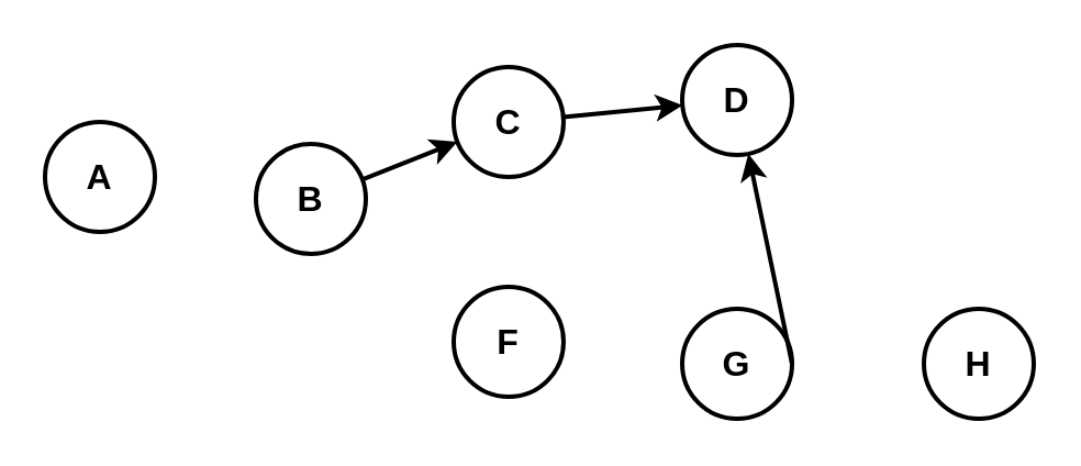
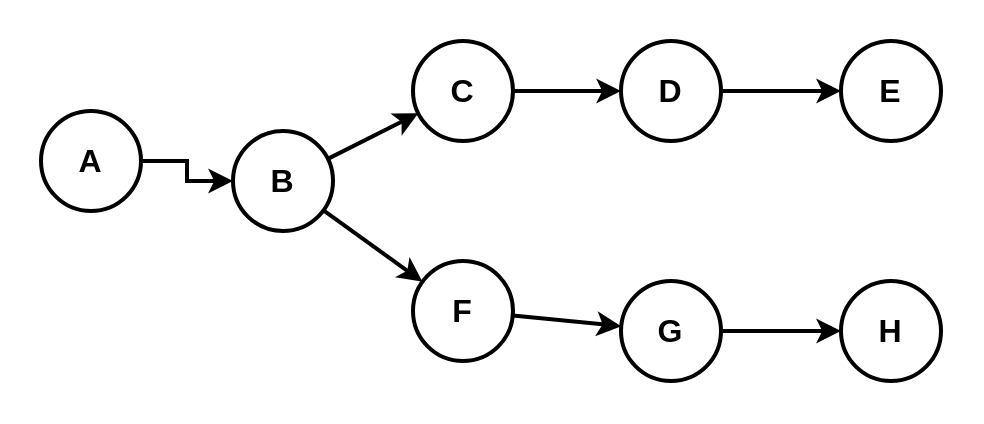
+ <mxCell id="15" style="edgeStyle=none;rounded=0;orthogonalLoop=1;jettySize=auto;html=1;exitX=1;exitY=0.5;exitDx=0;exitDy=0;entryX=0;entryY=0.5;entryDx=0;entryDy=0;strokeColor=#000000;strokeWidth=2;fontSize=16;fontColor=#000000;" edge="1" parent="1" source="16" target="14"><mxGeometry relative="1" as="geometry" /></mxCell>
+ <mxCell id="14" value="&lt;font style=&quot;font-size: 16px&quot;&gt;E&lt;/font&gt;" style="ellipse;whiteSpace=wrap;html=1;fillColor=none;strokeColor=#000000;strokeWidth=2;labelBackgroundColor=none;fontColor=#000000;fontSize=16;fontStyle=1" vertex="1" parent="1"><mxGeometry x="420" y="20" width="50" height="50" as="geometry" /></mxCell>
- <mxCell id="5" value="&lt;font style=&quot;font-size: 16px&quot;&gt;C&lt;/font&gt;" style="ellipse;whiteSpace=wrap;html=1;fillColor=none;strokeColor=#000000;strokeWidth=2;labelBackgroundColor=none;fontColor=#000000;fontSize=16;fontStyle=1" vertex="1" parent="1"><mxGeometry x="206" y="30" width="50" height="50" as="geometry" /></mxCell>
+ <mxCell id="5" value="&lt;font style=&quot;font-size: 16px&quot;&gt;C&lt;/font&gt;" style="ellipse;whiteSpace=wrap;html=1;fillColor=none;strokeColor=#000000;strokeWidth=2;labelBackgroundColor=none;fontColor=#000000;fontSize=16;fontStyle=1" vertex="1" parent="1"><mxGeometry x="206" y="20" width="50" height="50" as="geometry" /></mxCell>
+ <mxCell id="2" value="" style="edgeStyle=orthogonalEdgeStyle;rounded=0;orthogonalLoop=1;jettySize=auto;html=1;fontSize=16;fontColor=#000000;strokeColor=#000000;strokeWidth=2;" edge="1" parent="1" source="3" target="10"><mxGeometry relative="1" as="geometry" /></mxCell>
+ <mxCell id="9" style="edgeStyle=none;rounded=0;orthogonalLoop=1;jettySize=auto;html=1;strokeColor=#000000;strokeWidth=2;fontSize=16;fontColor=#000000;" edge="1" parent="1" source="10" target="7"><mxGeometry relative="1" as="geometry" /></mxCell>
- <mxCell id="12" style="edgeStyle=none;rounded=0;orthogonalLoop=1;jettySize=auto;html=1;exitX=1;exitY=0.5;exitDx=0;exitDy=0;strokeColor=#000000;strokeWidth=2;fontSize=16;fontColor=#000000;" edge="1" parent="1" source="13" target="16"><mxGeometry relative="1" as="geometry" /></mxCell>
+ <mxCell id="12" style="edgeStyle=none;rounded=0;orthogonalLoop=1;jettySize=auto;html=1;exitX=1;exitY=0.5;exitDx=0;exitDy=0;strokeColor=#000000;strokeWidth=2;fontSize=16;fontColor=#000000;" edge="1" parent="1" source="13" target="11"><mxGeometry relative="1" as="geometry" /></mxCell>
+ <mxCell id="6" style="edgeStyle=none;rounded=0;orthogonalLoop=1;jettySize=auto;html=1;strokeColor=#000000;strokeWidth=2;fontSize=16;fontColor=#000000;" edge="1" parent="1" source="7" target="13"><mxGeometry relative="1" as="geometry" /></mxCell>
